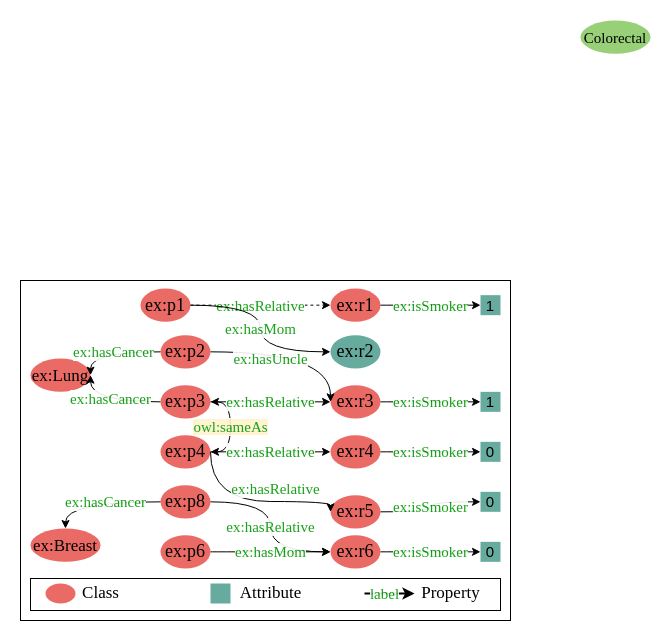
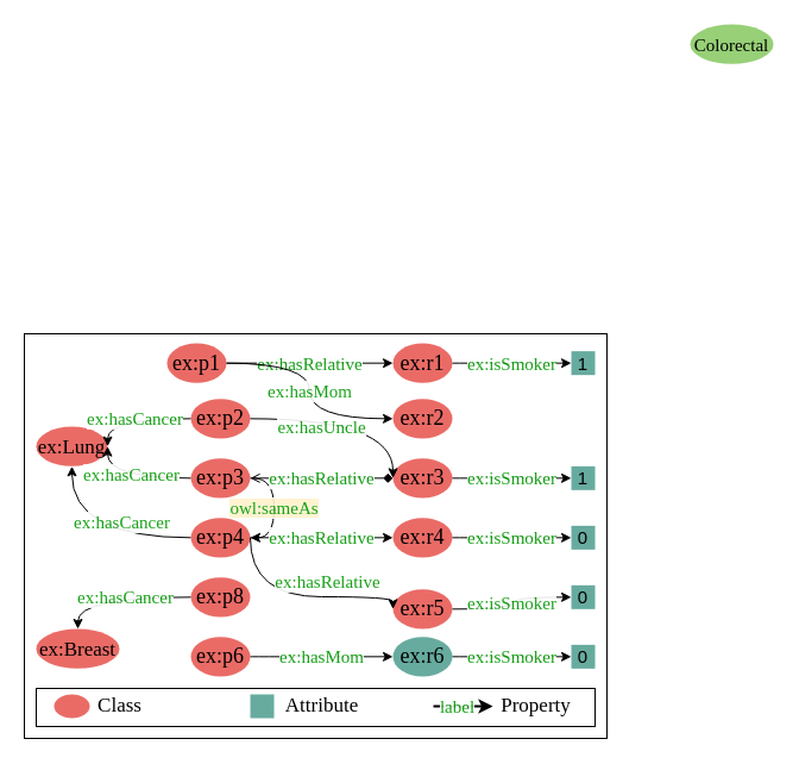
- <mxCell id="20" value="&lt;font color=&quot;#009900&quot; style=&quot;line-height: 1; background-color: rgb(255, 255, 255);&quot;&gt;ex:hasRelative&lt;/font&gt;" style="edgeStyle=orthogonalEdgeStyle;curved=1;orthogonalLoop=1;jettySize=auto;html=1;exitX=1;exitY=0.5;exitDx=0;exitDy=0;entryX=0;entryY=0.5;entryDx=0;entryDy=0;labelBackgroundColor=#FFFFFF;fontFamily=Times New Roman;fontSize=15;fontColor=#3333FF;shadow=0;fillColor=#00CC00;textOpacity=90;dashed=1;" edge="1" parent="1" source="3" target="9"><mxGeometry relative="1" as="geometry" /></mxCell>
+ <mxCell id="20" value="&lt;font color=&quot;#009900&quot; style=&quot;line-height: 1; background-color: rgb(255, 255, 255);&quot;&gt;ex:hasRelative&lt;/font&gt;" style="edgeStyle=orthogonalEdgeStyle;curved=1;orthogonalLoop=1;jettySize=auto;html=1;exitX=1;exitY=0.5;exitDx=0;exitDy=0;entryX=0;entryY=0.5;entryDx=0;entryDy=0;labelBackgroundColor=#FFFFFF;fontFamily=Times New Roman;fontSize=15;fontColor=#3333FF;shadow=0;fillColor=#00CC00;textOpacity=90;" edge="1" parent="1" source="3" target="9"><mxGeometry relative="1" as="geometry" /></mxCell>
- <mxCell id="10" value="ex:r2" style="ellipse;whiteSpace=wrap;html=1;rounded=0;fontFamily=Times New Roman;fontSize=18;fontColor=default;fillColor=#67ab9f;strokeColor=none;" vertex="1" parent="1"><mxGeometry x="330" y="334.67" width="50" height="33.33" as="geometry" /></mxCell>
+ <mxCell id="10" value="ex:r2" style="ellipse;whiteSpace=wrap;html=1;rounded=0;fontFamily=Times New Roman;fontSize=18;fontColor=default;fillColor=#EA6B66;strokeColor=none;" vertex="1" parent="1"><mxGeometry x="330" y="334.67" width="50" height="33.33" as="geometry" /></mxCell>
- <mxCell id="21" value="&lt;font color=&quot;#009900&quot; style=&quot;line-height: 1; background-color: rgb(255, 255, 255);&quot;&gt;ex:hasRelative&lt;/font&gt;" style="edgeStyle=orthogonalEdgeStyle;curved=1;orthogonalLoop=1;jettySize=auto;html=1;exitX=1;exitY=0.5;exitDx=0;exitDy=0;entryX=0;entryY=0.5;entryDx=0;entryDy=0;labelBackgroundColor=#FFFFFF;fontFamily=Times New Roman;fontSize=15;fontColor=#3333FF;shadow=0;fillColor=#00CC00;textOpacity=90;" edge="1" parent="1" source="5" target="11"><mxGeometry relative="1" as="geometry"><mxPoint x="220" y="314.665" as="sourcePoint" /><mxPoint x="340" y="314.665" as="targetPoint" /></mxGeometry></mxCell>
+ <mxCell id="21" value="&lt;font color=&quot;#009900&quot; style=&quot;line-height: 1; background-color: rgb(255, 255, 255);&quot;&gt;ex:hasRelative&lt;/font&gt;" style="edgeStyle=orthogonalEdgeStyle;curved=1;orthogonalLoop=1;jettySize=auto;html=1;exitX=1;exitY=0.5;exitDx=0;exitDy=0;entryX=0;entryY=0.5;entryDx=0;entryDy=0;labelBackgroundColor=#FFFFFF;fontFamily=Times New Roman;fontSize=15;fontColor=#3333FF;shadow=0;fillColor=#00CC00;textOpacity=90;endArrow=diamond;" edge="1" parent="1" source="5" target="11"><mxGeometry relative="1" as="geometry"><mxPoint x="220" y="314.665" as="sourcePoint" /><mxPoint x="340" y="314.665" as="targetPoint" /></mxGeometry></mxCell>
- <mxCell id="18" value="&lt;font color=&quot;#009900&quot; style=&quot;background-color: rgb(255, 242, 204);&quot;&gt;owl:sameAs&lt;/font&gt;" style="edgeStyle=orthogonalEdgeStyle;orthogonalLoop=1;jettySize=auto;html=1;exitX=1;exitY=0.5;exitDx=0;exitDy=0;entryX=1;entryY=0.5;entryDx=0;entryDy=0;fontFamily=Times New Roman;fontSize=15;fontColor=#000000;curved=1;textOpacity=90;endArrow=classic;endFill=1;startArrow=classic;startFill=1;" edge="1" parent="1" source="6" target="5"><mxGeometry relative="1" as="geometry"><mxPoint x="50" y="428.005" as="sourcePoint" /><mxPoint x="170" y="428.005" as="targetPoint" /></mxGeometry></mxCell>
+ <mxCell id="18" value="&lt;font color=&quot;#009900&quot; style=&quot;background-color: rgb(255, 242, 204);&quot;&gt;owl:sameAs&lt;/font&gt;" style="edgeStyle=orthogonalEdgeStyle;orthogonalLoop=1;jettySize=auto;html=1;exitX=1;exitY=0.5;exitDx=0;exitDy=0;entryX=1;entryY=0.5;entryDx=0;entryDy=0;fontFamily=Times New Roman;fontSize=15;fontColor=#000000;curved=1;textOpacity=90;endArrow=open;endFill=1;startArrow=classic;startFill=1;" edge="1" parent="1" source="6" target="5"><mxGeometry relative="1" as="geometry"><mxPoint x="50" y="428.005" as="sourcePoint" /><mxPoint x="170" y="428.005" as="targetPoint" /></mxGeometry></mxCell>
+ <mxCell id="38" value="&lt;font color=&quot;#009900&quot; style=&quot;line-height: 1; background-color: rgb(255, 255, 255);&quot;&gt;ex:hasCancer&lt;/font&gt;" style="edgeStyle=orthogonalEdgeStyle;curved=1;orthogonalLoop=1;jettySize=auto;html=1;entryX=0.5;entryY=1;entryDx=0;entryDy=0;labelBackgroundColor=#FFFFFF;fontFamily=Times New Roman;fontSize=15;fontColor=#3333FF;shadow=0;fillColor=#00CC00;textOpacity=90;exitX=0;exitY=0.5;exitDx=0;exitDy=0;" edge="1" parent="1" source="6" target="15"><mxGeometry x="-0.273" y="-13" relative="1" as="geometry"><mxPoint x="390" y="314.665" as="sourcePoint" /><mxPoint x="490" y="314.66" as="targetPoint" /><Array as="points" /><mxPoint as="offset" /></mxGeometry></mxCell>
- <mxCell id="23" value="&lt;font color=&quot;#009900&quot; style=&quot;line-height: 1; background-color: rgb(255, 255, 255);&quot;&gt;ex:hasRelative&lt;/font&gt;" style="edgeStyle=orthogonalEdgeStyle;curved=1;orthogonalLoop=1;jettySize=auto;html=1;exitX=1;exitY=0.5;exitDx=0;exitDy=0;entryX=0;entryY=0.5;entryDx=0;entryDy=0;labelBackgroundColor=#FFFFFF;fontFamily=Times New Roman;fontSize=15;fontColor=#3333FF;shadow=0;fillColor=#00CC00;textOpacity=90;" edge="1" parent="1" source="7" target="14"><mxGeometry relative="1" as="geometry"><mxPoint x="220" y="461.335" as="sourcePoint" /><mxPoint x="340" y="511.335" as="targetPoint" /></mxGeometry></mxCell>
- <mxCell id="14" value="ex:r6" style="ellipse;whiteSpace=wrap;html=1;rounded=0;fontFamily=Times New Roman;fontSize=18;fontColor=default;fillColor=#EA6B66;strokeColor=none;" vertex="1" parent="1"><mxGeometry x="330" y="534.67" width="50" height="33.33" as="geometry" /></mxCell>
+ <mxCell id="14" value="ex:r6" style="ellipse;whiteSpace=wrap;html=1;rounded=0;fontFamily=Times New Roman;fontSize=18;fontColor=default;fillColor=#67ab9f;strokeColor=none;" vertex="1" parent="1"><mxGeometry x="330" y="534.67" width="50" height="33.33" as="geometry" /></mxCell>
